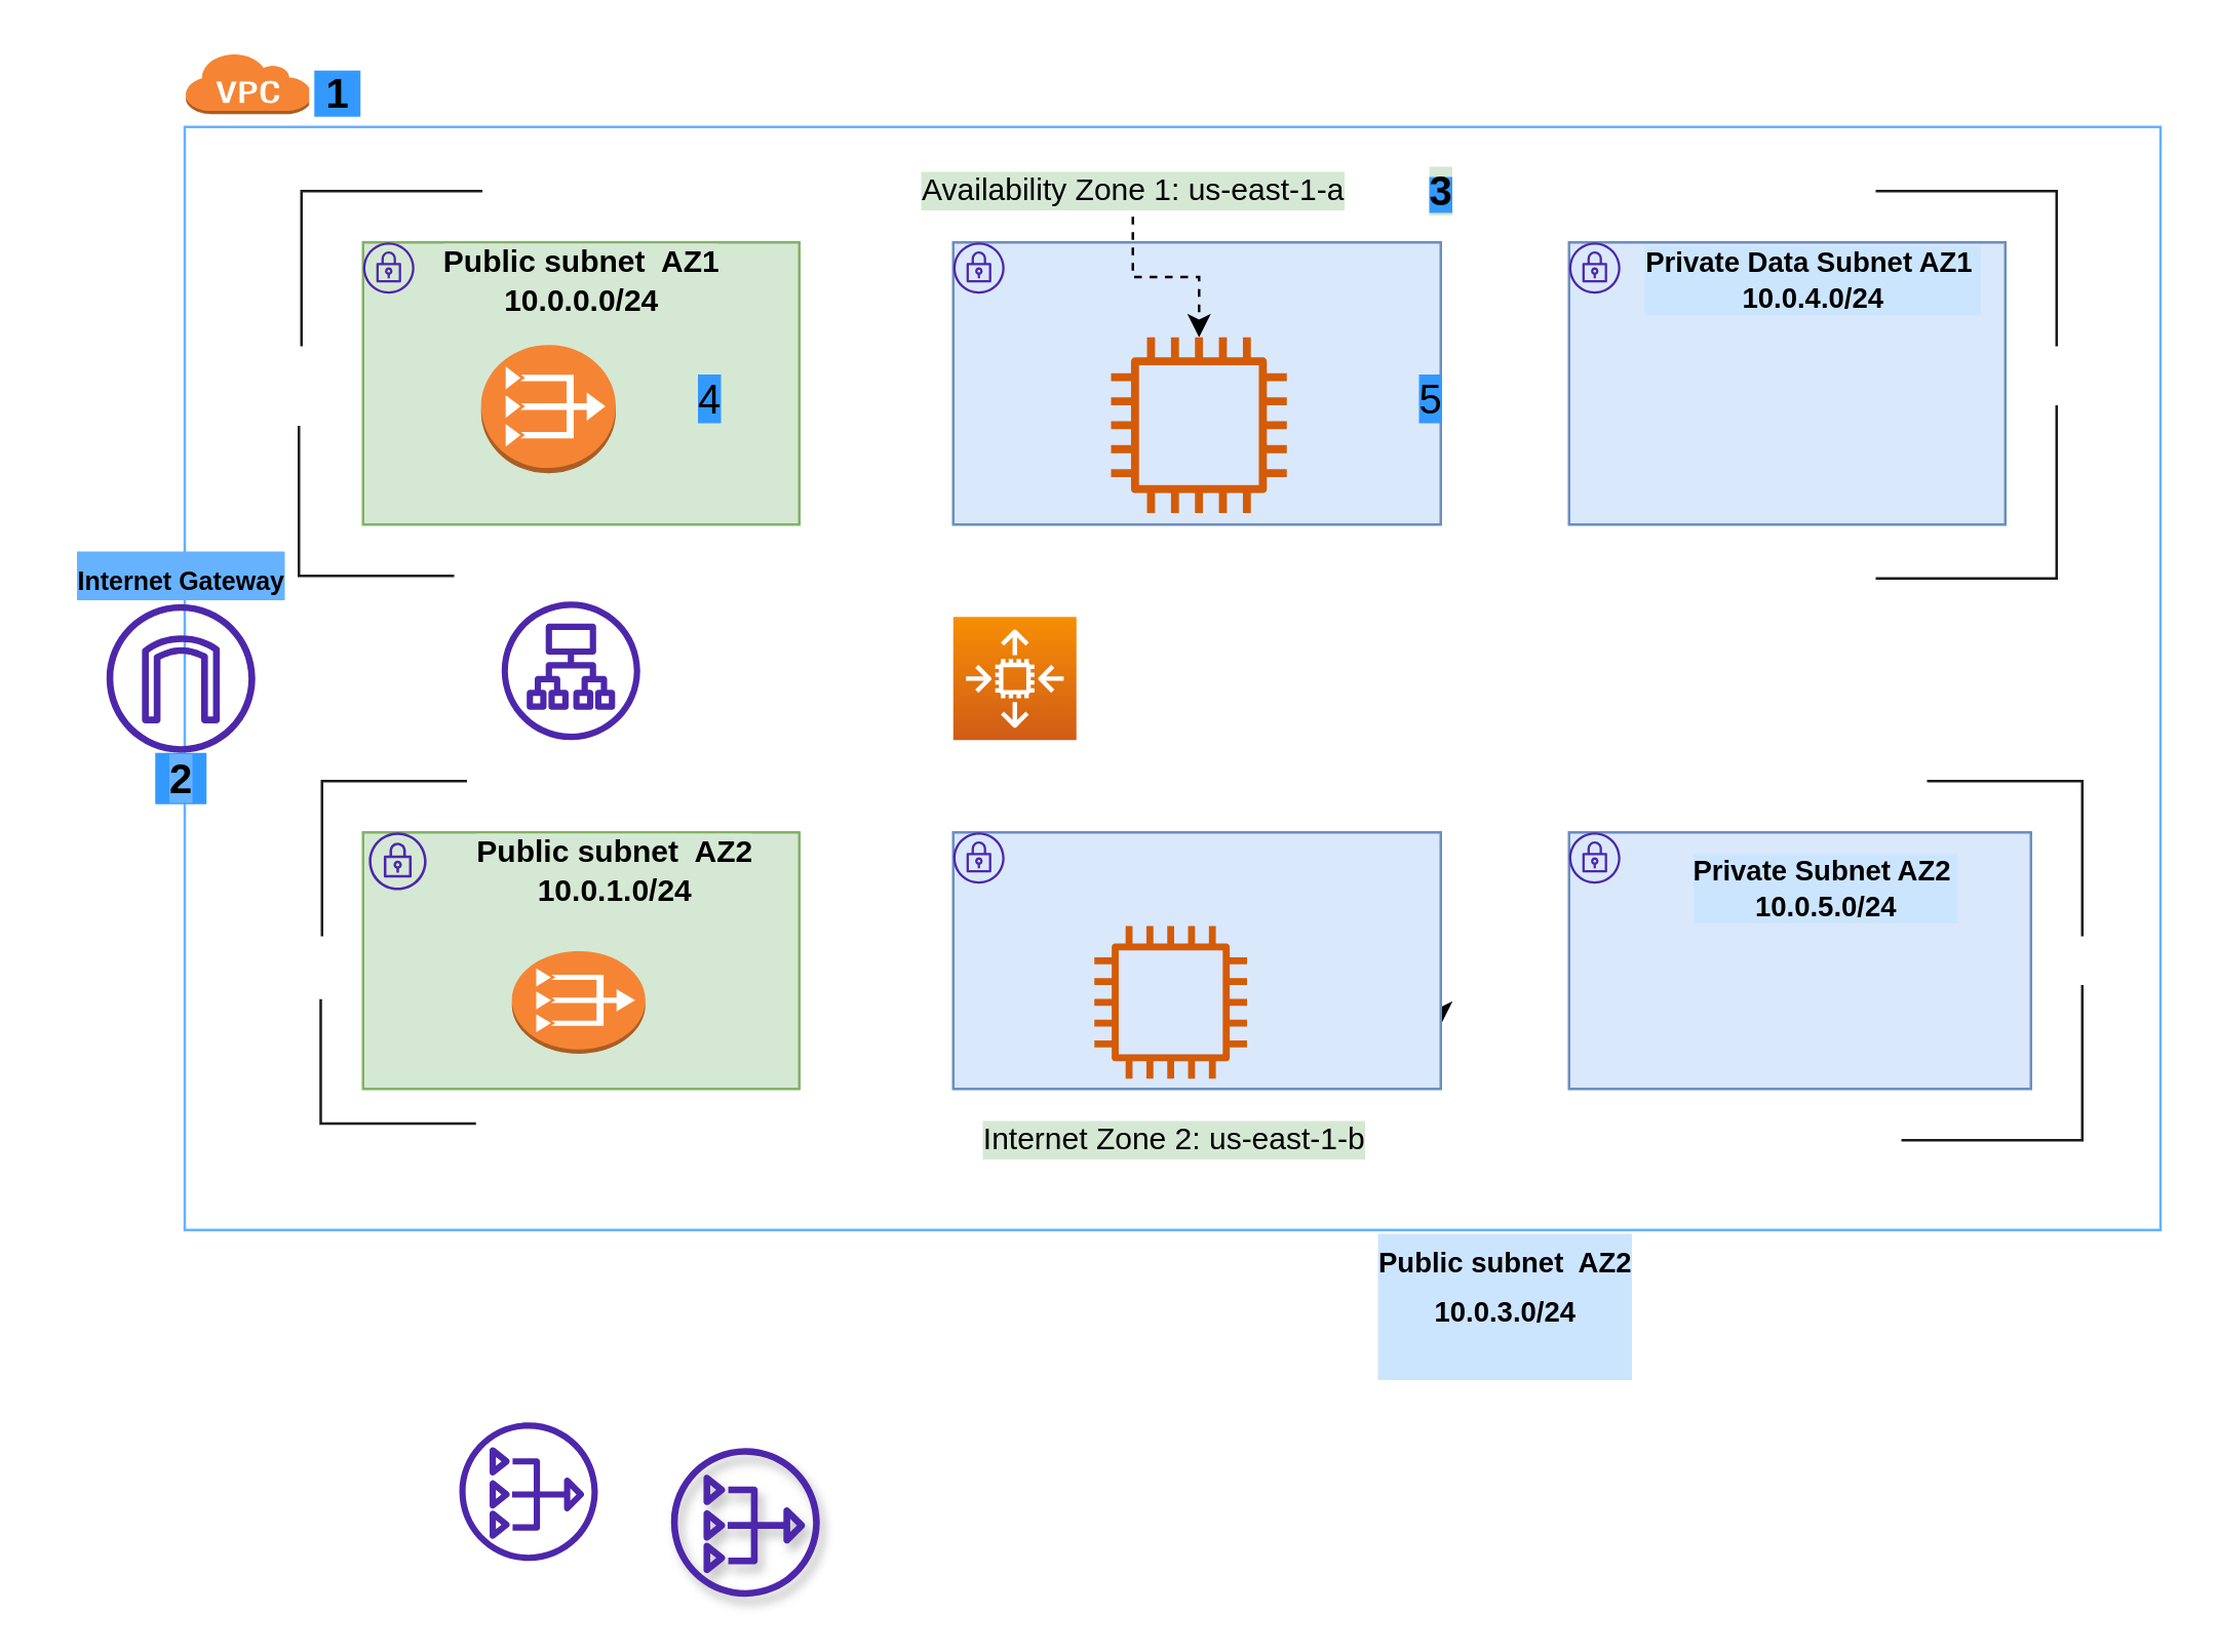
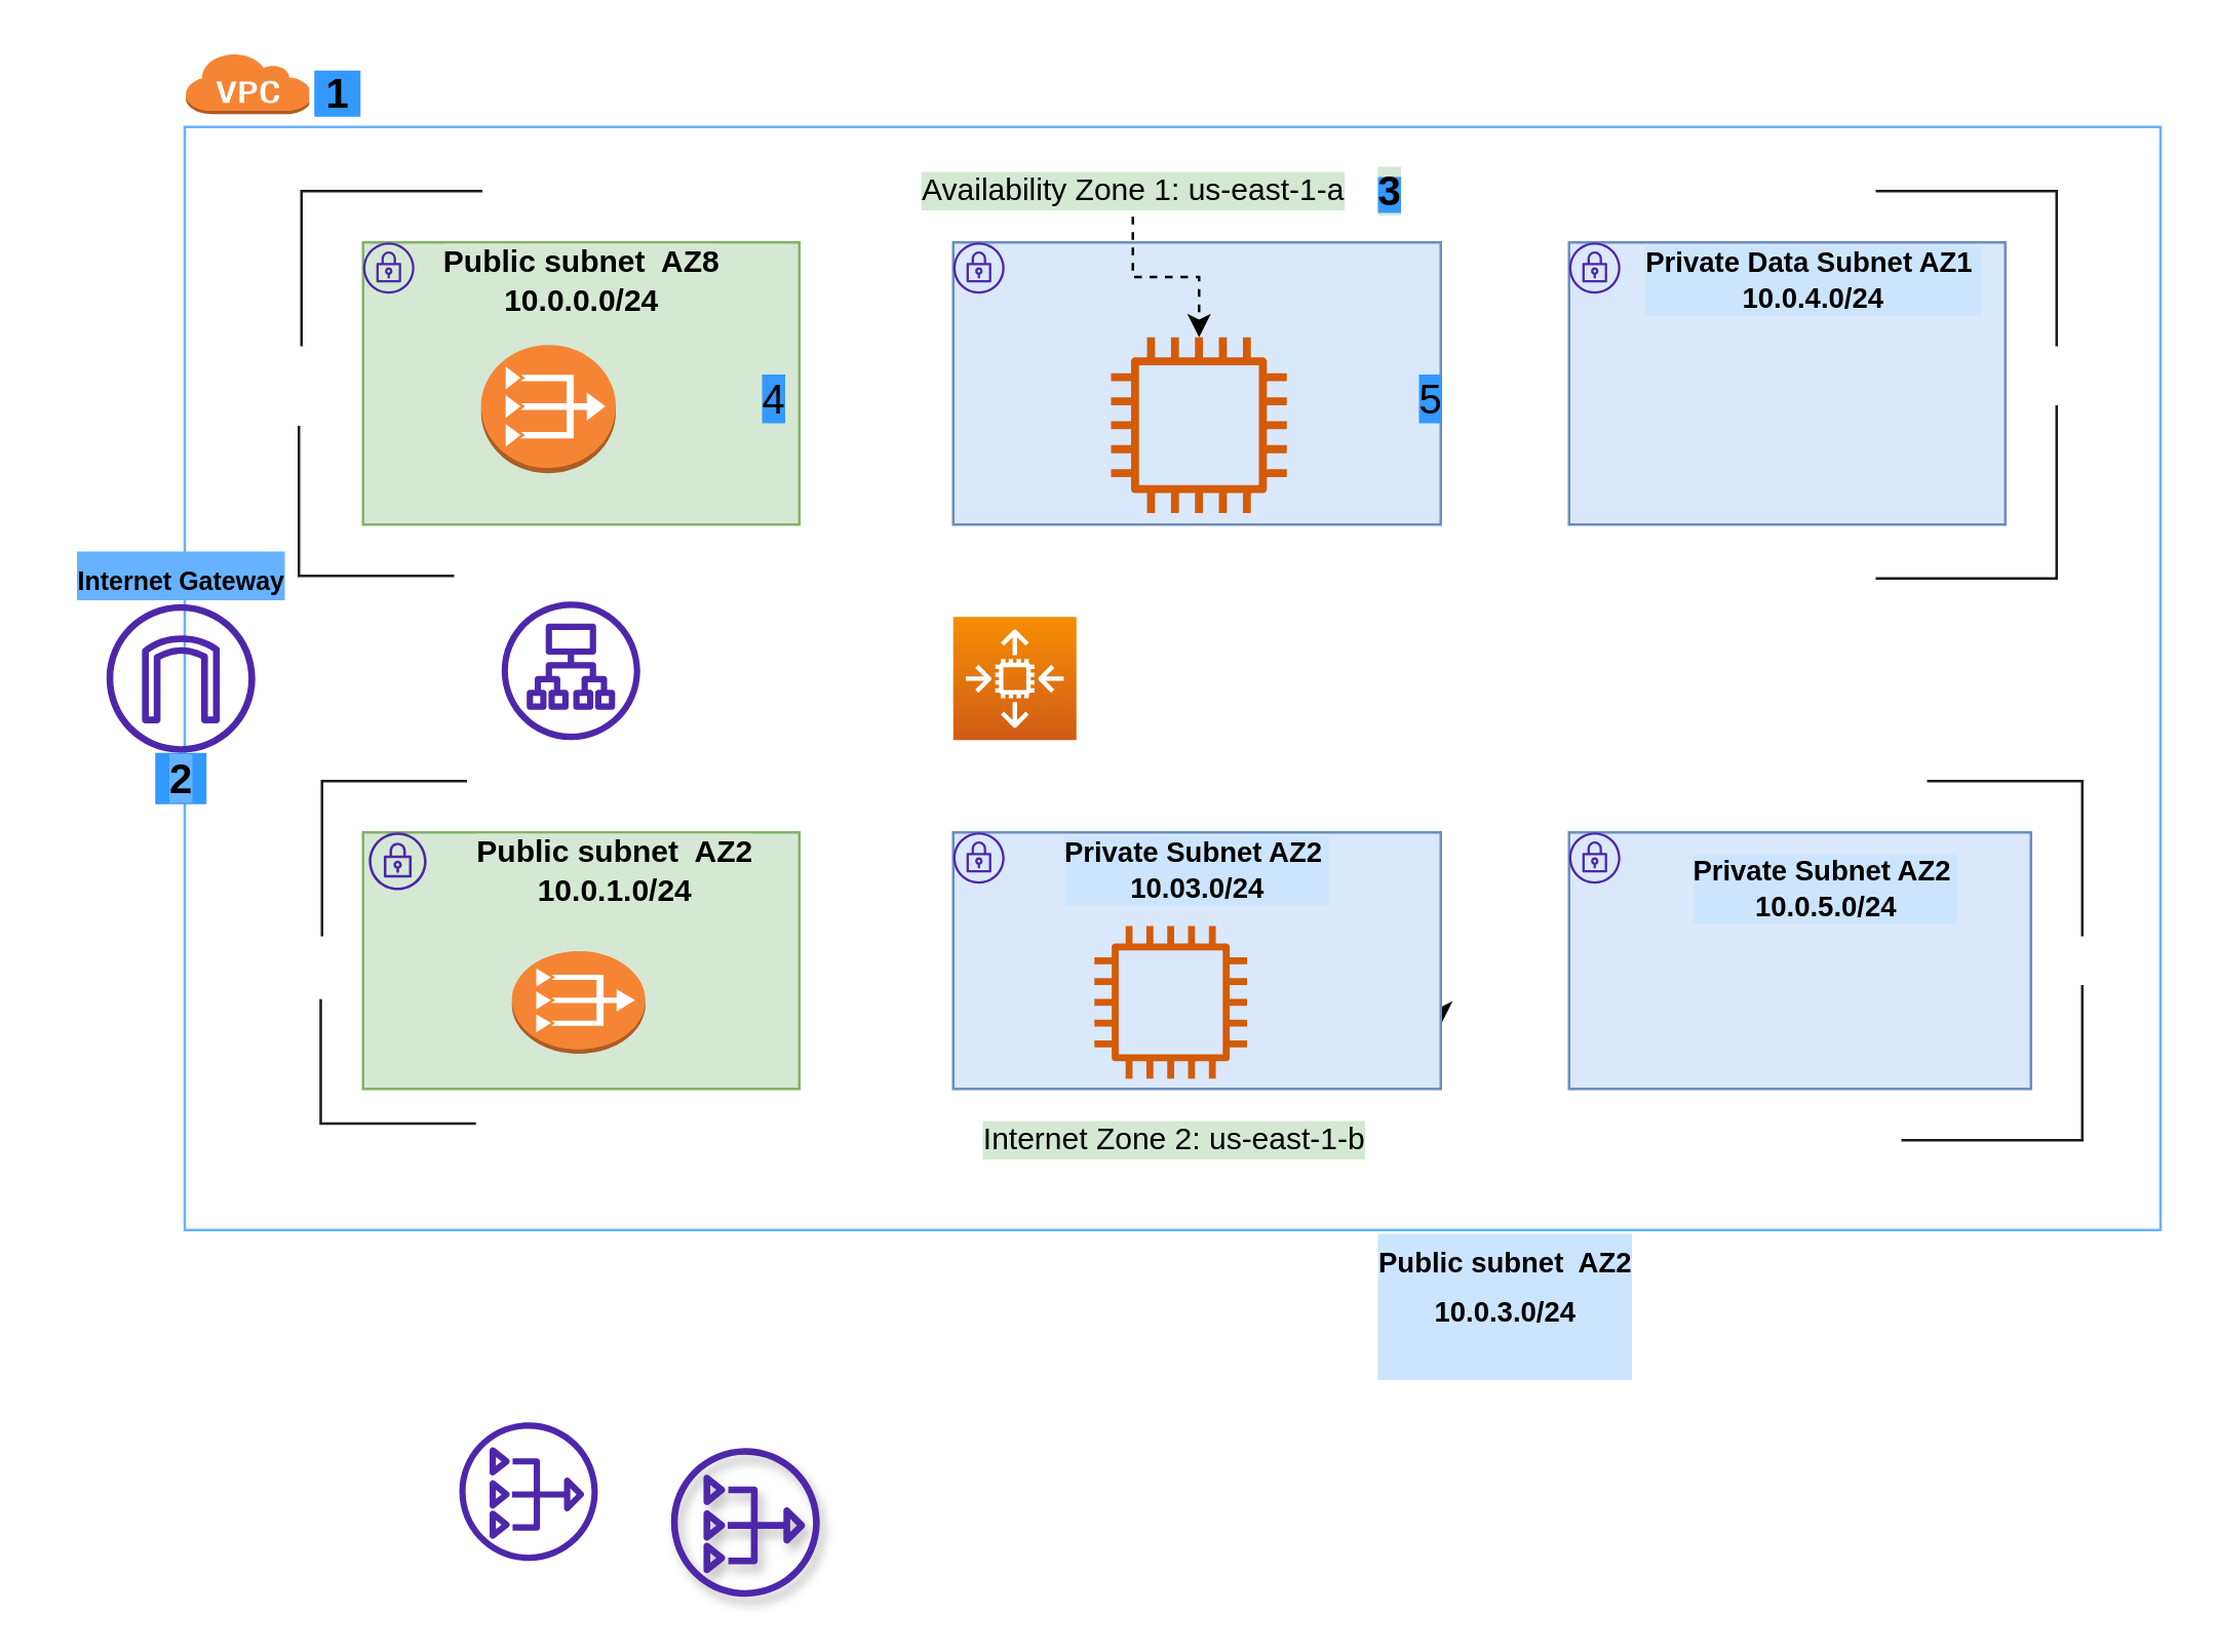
- <mxCell id="41" value="&lt;span style=&quot;background-color: rgb(51 , 153 , 255)&quot;&gt;&lt;b&gt;&lt;font style=&quot;font-size: 16px&quot;&gt;3&lt;/font&gt;&lt;/b&gt;&lt;/span&gt;" style="text;html=1;resizable=0;autosize=1;align=center;verticalAlign=middle;points=[];fillColor=none;strokeColor=none;rounded=0;shadow=0;glass=0;labelBackgroundColor=#D5E8D4;sketch=0;fontSize=12;fontColor=#000000;" vertex="1" parent="1"><mxGeometry x="551" y="64" width="20" height="20" as="geometry" /></mxCell>
+ <mxCell id="41" value="&lt;span style=&quot;background-color: rgb(51 , 153 , 255)&quot;&gt;&lt;b&gt;&lt;font style=&quot;font-size: 16px&quot;&gt;3&lt;/font&gt;&lt;/b&gt;&lt;/span&gt;" style="text;html=1;resizable=0;autosize=1;align=center;verticalAlign=middle;points=[];fillColor=none;strokeColor=none;rounded=0;shadow=0;glass=0;labelBackgroundColor=#D5E8D4;sketch=0;fontSize=12;fontColor=#000000;" vertex="1" parent="1"><mxGeometry x="531" y="64" width="20" height="20" as="geometry" /></mxCell>
- <mxCell id="36" value="&lt;b style=&quot;font-size: 12px&quot;&gt;Public subnet&amp;nbsp; AZ1&lt;br&gt;10.0.0.0/24&lt;/b&gt;" style="text;html=1;resizable=0;autosize=1;align=center;verticalAlign=middle;points=[];fillColor=none;strokeColor=none;rounded=0;shadow=0;glass=0;labelBackgroundColor=#D5E8D4;sketch=0;fontSize=10;fontColor=#000000;" vertex="1" parent="1"><mxGeometry x="166" y="94" width="120" height="30" as="geometry" /></mxCell>
+ <mxCell id="36" value="&lt;b style=&quot;font-size: 12px&quot;&gt;Public subnet&amp;nbsp; AZ8&lt;br&gt;10.0.0.0/24&lt;/b&gt;" style="text;html=1;resizable=0;autosize=1;align=center;verticalAlign=middle;points=[];fillColor=none;strokeColor=none;rounded=0;shadow=0;glass=0;labelBackgroundColor=#D5E8D4;sketch=0;fontSize=10;fontColor=#000000;" vertex="1" parent="1"><mxGeometry x="166" y="94" width="120" height="30" as="geometry" /></mxCell>
- <mxCell id="42" value="4" style="text;html=1;resizable=0;autosize=1;align=center;verticalAlign=middle;points=[];fillColor=none;strokeColor=none;rounded=0;shadow=0;glass=0;labelBackgroundColor=#3399FF;sketch=0;fontSize=16;fontColor=#000000;" vertex="1" parent="1"><mxGeometry x="266" y="145" width="20" height="20" as="geometry" /></mxCell>
+ <mxCell id="42" value="4" style="text;html=1;resizable=0;autosize=1;align=center;verticalAlign=middle;points=[];fillColor=none;strokeColor=none;rounded=0;shadow=0;glass=0;labelBackgroundColor=#3399FF;sketch=0;fontSize=16;fontColor=#000000;" vertex="1" parent="1"><mxGeometry x="291" y="145" width="20" height="20" as="geometry" /></mxCell>
+ <mxCell id="47" value="&lt;b&gt;Private Subnet AZ2&amp;nbsp;&lt;br&gt;10.03.0/24&lt;/b&gt;" style="text;html=1;resizable=0;autosize=1;align=center;verticalAlign=middle;points=[];fillColor=none;strokeColor=none;rounded=0;shadow=0;glass=0;labelBackgroundColor=#CCE5FF;sketch=0;fontSize=11;fontColor=#000000;" vertex="1" parent="1"><mxGeometry x="406" y="324" width="120" height="30" as="geometry" /></mxCell>
